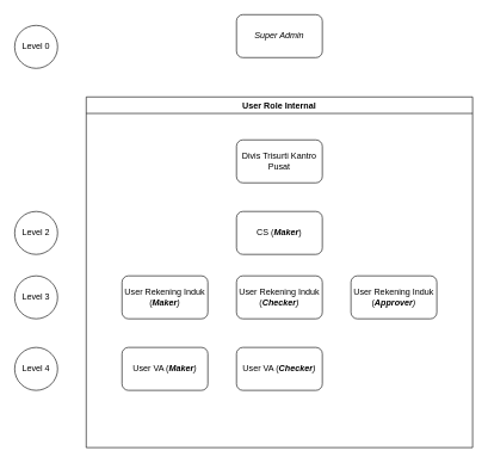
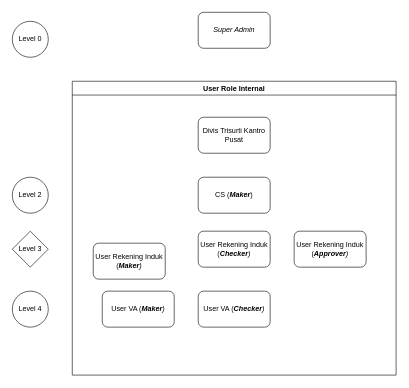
- <mxCell id="12" value="Level 3" style="ellipse;whiteSpace=wrap;html=1;aspect=fixed;" vertex="1" parent="1"><mxGeometry x="20" y="385" width="60" height="60" as="geometry" /></mxCell>
+ <mxCell id="12" value="Level 3" style="rhombus;whiteSpace=wrap;html=1;aspect=fixed;" vertex="1" parent="1"><mxGeometry x="20" y="385" width="60" height="60" as="geometry" /></mxCell>
- <mxCell id="5" value="User Rekening Induk (&lt;i&gt;&lt;b&gt;Maker&lt;/b&gt;)&lt;/i&gt;" style="rounded=1;whiteSpace=wrap;html=1;" vertex="1" parent="3"><mxGeometry x="50" y="250" width="120" height="60" as="geometry" /></mxCell>
+ <mxCell id="5" value="User Rekening Induk (&lt;i&gt;&lt;b&gt;Maker&lt;/b&gt;)&lt;/i&gt;" style="rounded=1;whiteSpace=wrap;html=1;" vertex="1" parent="3"><mxGeometry x="35" y="270" width="120" height="60" as="geometry" /></mxCell>
